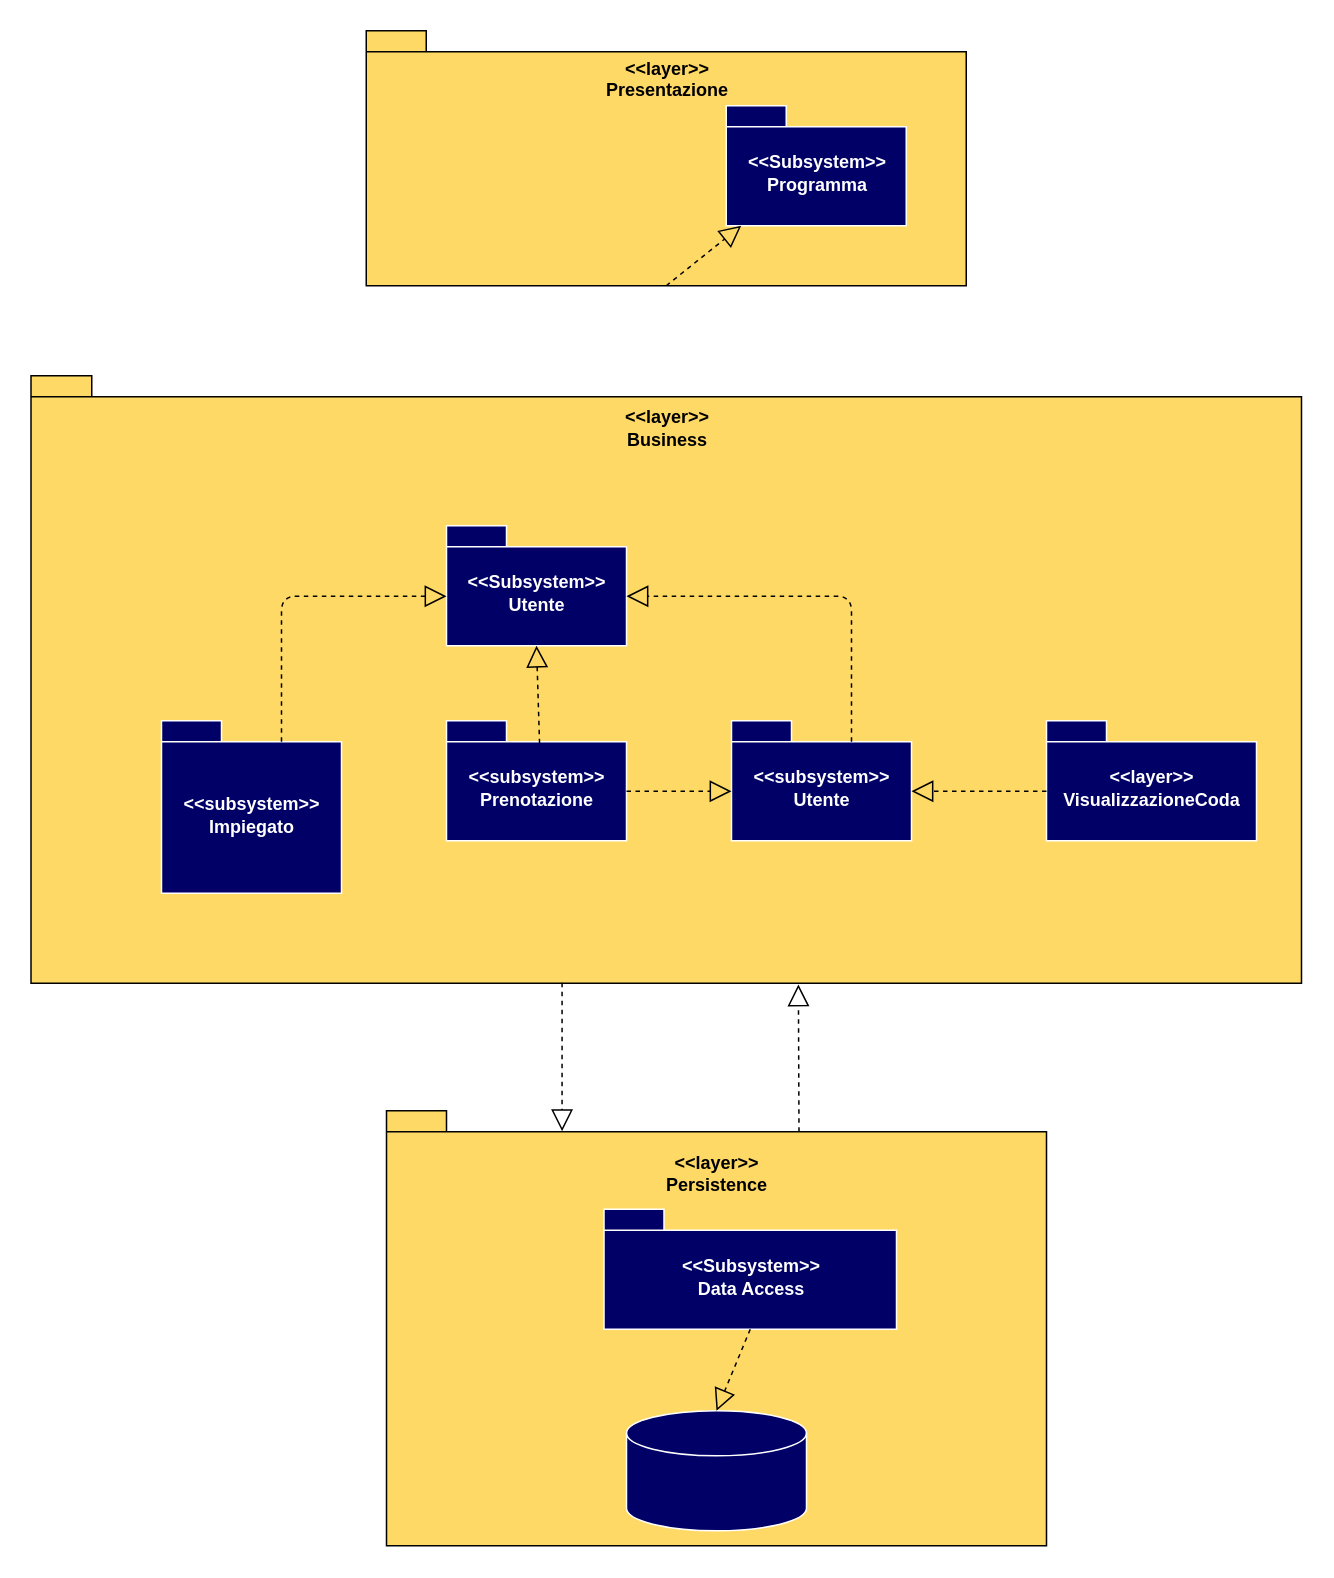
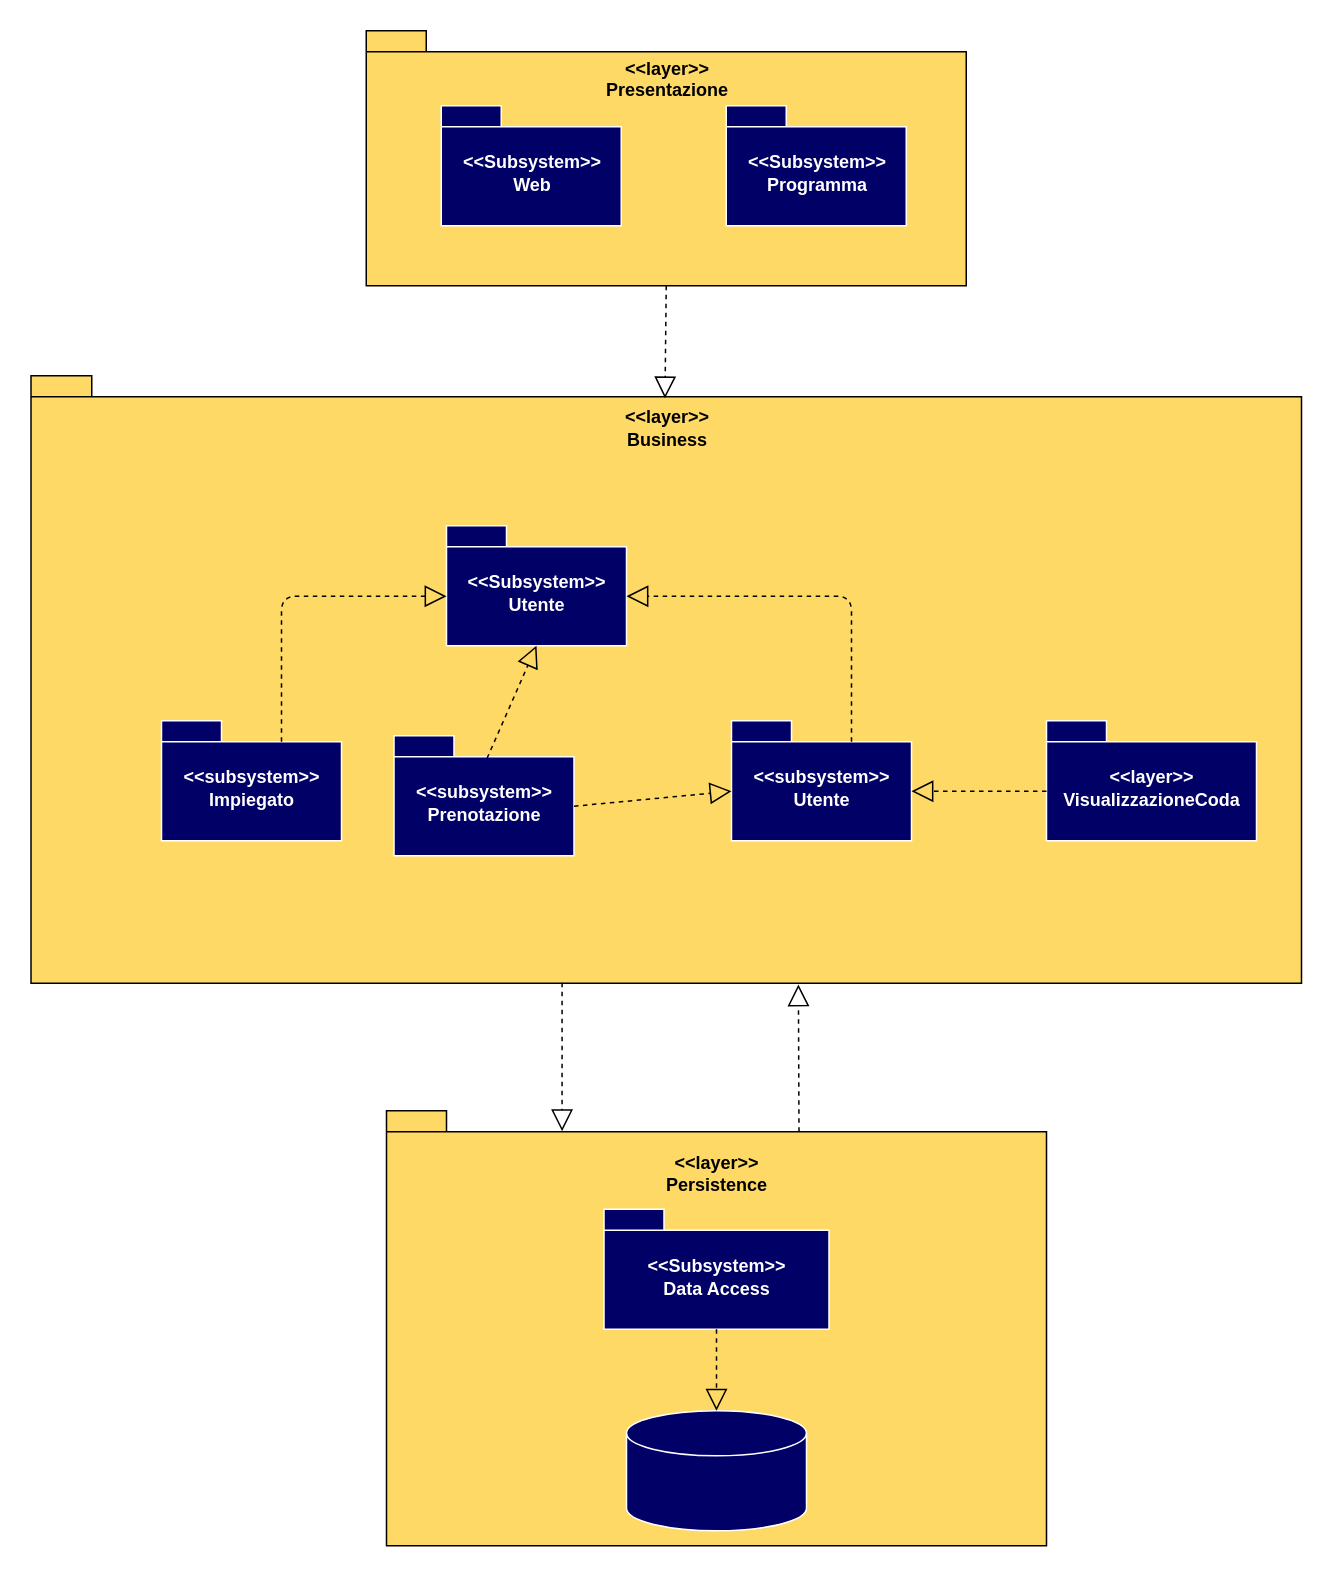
+ <mxCell id="3" value="&lt;div&gt;&lt;font color=&quot;#FFFFFF&quot;&gt;&amp;lt;&amp;lt;Subsystem&amp;gt;&amp;gt;&lt;br&gt;&lt;/font&gt;&lt;/div&gt;&lt;div&gt;&lt;font color=&quot;#FFFFFF&quot;&gt;Web&lt;/font&gt;&lt;/div&gt;" style="shape=folder;fontStyle=1;spacingTop=10;tabWidth=40;tabHeight=14;tabPosition=left;html=1;fillColor=#000066;strokeColor=#FFFFFF;" parent="1" vertex="1"><mxGeometry x="293.5" y="70" width="120" height="80" as="geometry" /></mxCell>
- <mxCell id="14" value="" style="endArrow=block;dashed=1;endFill=0;endSize=12;html=1;exitX=0.5;exitY=1;exitDx=0;exitDy=0;exitPerimeter=0;" parent="1" source="2" target="4" edge="1"><mxGeometry width="160" relative="1" as="geometry"><mxPoint x="277" y="260" as="sourcePoint" /><mxPoint x="257" y="260" as="targetPoint" /></mxGeometry></mxCell>
+ <mxCell id="14" value="" style="endArrow=block;dashed=1;endFill=0;endSize=12;html=1;exitX=0.5;exitY=1;exitDx=0;exitDy=0;exitPerimeter=0;entryX=0.499;entryY=0.037;entryDx=0;entryDy=0;entryPerimeter=0;" parent="1" source="2" target="5" edge="1"><mxGeometry width="160" relative="1" as="geometry"><mxPoint x="277" y="260" as="sourcePoint" /><mxPoint x="257" y="260" as="targetPoint" /></mxGeometry></mxCell>
- <mxCell id="7" value="&lt;div&gt;&lt;font color=&quot;#FFFFFF&quot;&gt;&amp;lt;&amp;lt;subsystem&amp;gt;&amp;gt;&lt;br&gt;&lt;/font&gt;&lt;/div&gt;&lt;div&gt;&lt;font color=&quot;#FFFFFF&quot;&gt;Prenotazione&lt;/font&gt;&lt;/div&gt;" style="shape=folder;fontStyle=1;spacingTop=10;tabWidth=40;tabHeight=14;tabPosition=left;html=1;fillColor=#000066;strokeColor=#FFFFFF;" parent="1" vertex="1"><mxGeometry x="297" y="480" width="120" height="80" as="geometry" /></mxCell>
+ <mxCell id="7" value="&lt;div&gt;&lt;font color=&quot;#FFFFFF&quot;&gt;&amp;lt;&amp;lt;subsystem&amp;gt;&amp;gt;&lt;br&gt;&lt;/font&gt;&lt;/div&gt;&lt;div&gt;&lt;font color=&quot;#FFFFFF&quot;&gt;Prenotazione&lt;/font&gt;&lt;/div&gt;" style="shape=folder;fontStyle=1;spacingTop=10;tabWidth=40;tabHeight=14;tabPosition=left;html=1;fillColor=#000066;strokeColor=#FFFFFF;" parent="1" vertex="1"><mxGeometry x="262" y="490" width="120" height="80" as="geometry" /></mxCell>
- <mxCell id="8" value="&lt;div&gt;&lt;font color=&quot;#FFFFFF&quot;&gt;&amp;lt;&amp;lt;subsystem&amp;gt;&amp;gt;&lt;br&gt;&lt;/font&gt;&lt;/div&gt;&lt;div&gt;&lt;font color=&quot;#FFFFFF&quot;&gt;Impiegato&lt;/font&gt;&lt;/div&gt;" style="shape=folder;fontStyle=1;spacingTop=10;tabWidth=40;tabHeight=14;tabPosition=left;html=1;fillColor=#000066;strokeColor=#FFFFFF;" parent="1" vertex="1"><mxGeometry x="107" y="480" width="120" height="115" as="geometry" /></mxCell>
+ <mxCell id="8" value="&lt;div&gt;&lt;font color=&quot;#FFFFFF&quot;&gt;&amp;lt;&amp;lt;subsystem&amp;gt;&amp;gt;&lt;br&gt;&lt;/font&gt;&lt;/div&gt;&lt;div&gt;&lt;font color=&quot;#FFFFFF&quot;&gt;Impiegato&lt;/font&gt;&lt;/div&gt;" style="shape=folder;fontStyle=1;spacingTop=10;tabWidth=40;tabHeight=14;tabPosition=left;html=1;fillColor=#000066;strokeColor=#FFFFFF;" parent="1" vertex="1"><mxGeometry x="107" y="480" width="120" height="80" as="geometry" /></mxCell>
- <mxCell id="16" value="&lt;div&gt;&lt;font color=&quot;#FFFFFF&quot;&gt;&amp;lt;&amp;lt;Subsystem&amp;gt;&amp;gt;&lt;br&gt;&lt;/font&gt;&lt;/div&gt;&lt;div&gt;&lt;font color=&quot;#FFFFFF&quot;&gt;Data Access&lt;br&gt;&lt;/font&gt;&lt;/div&gt;" style="shape=folder;fontStyle=1;spacingTop=10;tabWidth=40;tabHeight=14;tabPosition=left;html=1;fillColor=#000066;strokeColor=#FFFFFF;" parent="1" vertex="1"><mxGeometry x="402" y="805.65" width="195" height="80" as="geometry" /></mxCell>
+ <mxCell id="16" value="&lt;div&gt;&lt;font color=&quot;#FFFFFF&quot;&gt;&amp;lt;&amp;lt;Subsystem&amp;gt;&amp;gt;&lt;br&gt;&lt;/font&gt;&lt;/div&gt;&lt;div&gt;&lt;font color=&quot;#FFFFFF&quot;&gt;Data Access&lt;br&gt;&lt;/font&gt;&lt;/div&gt;" style="shape=folder;fontStyle=1;spacingTop=10;tabWidth=40;tabHeight=14;tabPosition=left;html=1;fillColor=#000066;strokeColor=#FFFFFF;" parent="1" vertex="1"><mxGeometry x="402" y="805.65" width="150" height="80" as="geometry" /></mxCell>
